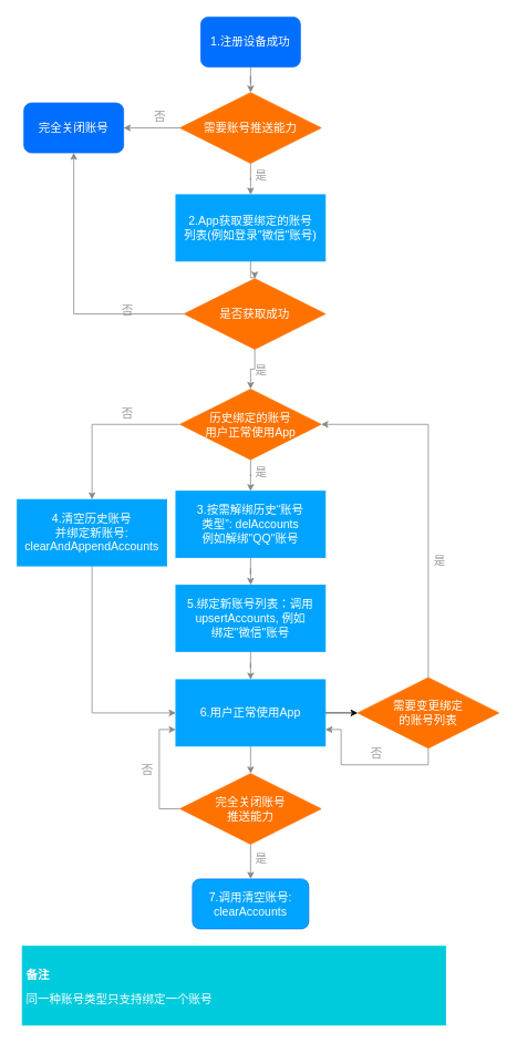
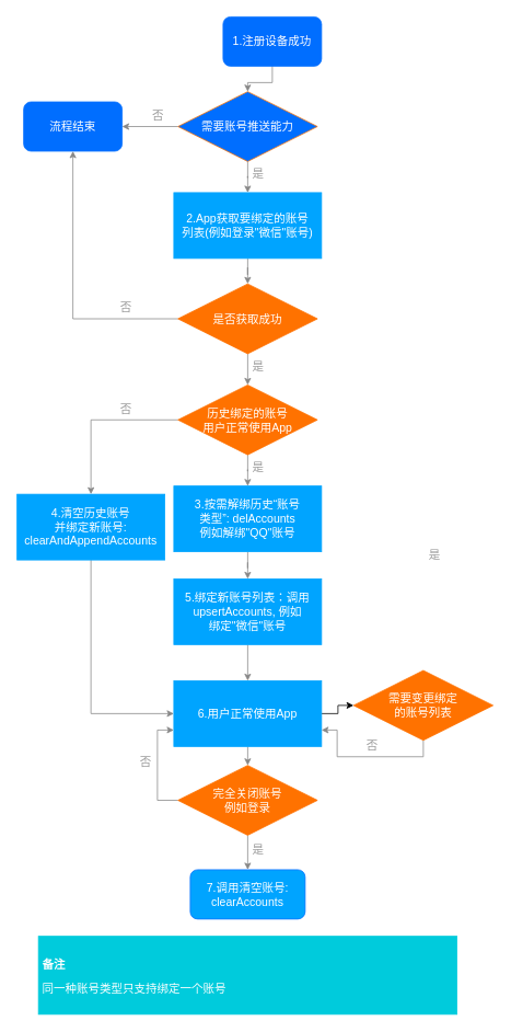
- <mxCell id="3" value="&lt;font face=&quot;helvetica&quot; style=&quot;font-size: 14px;&quot;&gt;1.注册设备成功&lt;/font&gt;" style="rounded=1;whiteSpace=wrap;html=1;fillColor=#006EFF;strokeColor=#006EFF;fontColor=#FFFFFF;fontSize=14;" parent="1" vertex="1"><mxGeometry x="241" y="20" width="120" height="60" as="geometry" /></mxCell>
+ <mxCell id="3" value="&lt;font face=&quot;helvetica&quot; style=&quot;font-size: 14px;&quot;&gt;1.注册设备成功&lt;/font&gt;" style="rounded=1;whiteSpace=wrap;html=1;fillColor=#006EFF;strokeColor=#006EFF;fontColor=#FFFFFF;fontSize=14;" parent="1" vertex="1"><mxGeometry x="271" y="20" width="120" height="60" as="geometry" /></mxCell>
- <mxCell id="8" value="&lt;font face=&quot;helvetica&quot; style=&quot;font-size: 14px;&quot;&gt;完全关闭账号&lt;br style=&quot;font-size: 14px;&quot;&gt;&lt;/font&gt;" style="rounded=1;whiteSpace=wrap;html=1;fillColor=#006EFF;strokeColor=#006EFF;fontColor=#FFFFFF;fontSize=14;" parent="1" vertex="1"><mxGeometry x="28" y="123.5" width="120" height="60" as="geometry" /></mxCell>
+ <mxCell id="8" value="&lt;font face=&quot;helvetica&quot; style=&quot;font-size: 14px;&quot;&gt;流程结束&lt;br style=&quot;font-size: 14px;&quot;&gt;&lt;/font&gt;" style="rounded=1;whiteSpace=wrap;html=1;fillColor=#006EFF;strokeColor=#006EFF;fontColor=#FFFFFF;fontSize=14;" parent="1" vertex="1"><mxGeometry x="28" y="123.5" width="120" height="60" as="geometry" /></mxCell>
- <mxCell id="7" value="需要账号推送能力" style="rhombus;whiteSpace=wrap;html=1;fillColor=#FF7200;strokeColor=#FF7200;fontColor=#FFFFFF;fontSize=14;" parent="1" vertex="1"><mxGeometry x="216" y="111" width="170" height="85" as="geometry" /></mxCell>
+ <mxCell id="7" value="需要账号推送能力" style="rhombus;whiteSpace=wrap;html=1;fillColor=#006eff;strokeColor=#FF7200;fontColor=#FFFFFF;fontSize=14;" parent="1" vertex="1"><mxGeometry x="216" y="111" width="170" height="85" as="geometry" /></mxCell>
- <mxCell id="14" value="是否获取成功" style="rhombus;whiteSpace=wrap;html=1;fillColor=#FF7200;strokeColor=#FF7200;fontColor=#FFFFFF;fontSize=14;" parent="1" vertex="1"><mxGeometry x="221" y="335" width="170" height="85" as="geometry" /></mxCell>
+ <mxCell id="14" value="是否获取成功" style="rhombus;whiteSpace=wrap;html=1;fillColor=#FF7200;strokeColor=#FF7200;fontColor=#FFFFFF;fontSize=14;" parent="1" vertex="1"><mxGeometry x="216" y="345" width="170" height="85" as="geometry" /></mxCell>
- <mxCell id="31" style="edgeStyle=orthogonalEdgeStyle;rounded=0;orthogonalLoop=1;jettySize=auto;html=1;exitX=0.5;exitY=0;exitDx=0;exitDy=0;entryX=1;entryY=0.5;entryDx=0;entryDy=0;fontColor=#FFFFFF;fontSize=14;strokeColor=#878787;" parent="1" source="33" target="18" edge="1"><mxGeometry relative="1" as="geometry" /></mxCell>
- <mxCell id="30" value="&lt;font face=&quot;helvetica&quot; style=&quot;font-size: 14px;&quot;&gt;6.用户正常使用App&lt;br style=&quot;font-size: 14px;&quot;&gt;&lt;/font&gt;" style="rounded=0;whiteSpace=wrap;html=1;fontColor=#FFFFFF;fontSize=14;fillColor=#00A4FF;strokeColor=#00A4FF;" parent="1" vertex="1"><mxGeometry x="211" y="818" width="180" height="80" as="geometry" /></mxCell>
+ <mxCell id="30" value="&lt;font face=&quot;helvetica&quot; style=&quot;font-size: 14px;&quot;&gt;6.用户正常使用App&lt;br style=&quot;font-size: 14px;&quot;&gt;&lt;/font&gt;" style="rounded=0;whiteSpace=wrap;html=1;fontColor=#FFFFFF;fontSize=14;fillColor=#00A4FF;strokeColor=#00A4FF;" parent="1" vertex="1"><mxGeometry x="211" y="828" width="180" height="80" as="geometry" /></mxCell>
- <mxCell id="38" value="完全关闭账号&lt;br&gt;推送能力" style="rhombus;whiteSpace=wrap;html=1;fillColor=#FF7200;strokeColor=#FF7200;fontColor=#FFFFFF;fontSize=14;" parent="1" vertex="1"><mxGeometry x="216" y="931" width="170" height="85" as="geometry" /></mxCell>
+ <mxCell id="38" value="完全关闭账号&lt;br&gt;例如登录" style="rhombus;whiteSpace=wrap;html=1;fillColor=#FF7200;strokeColor=#FF7200;fontColor=#FFFFFF;fontSize=14;" parent="1" vertex="1"><mxGeometry x="216" y="931" width="170" height="85" as="geometry" /></mxCell>
- <mxCell id="42" value="&lt;h1 style=&quot;font-size: 14px&quot;&gt;&lt;br&gt;&lt;/h1&gt;&lt;h1 style=&quot;font-size: 14px&quot;&gt;备注&lt;/h1&gt;&lt;p style=&quot;font-size: 14px&quot;&gt;同一种账号类型只支持绑定一个账号&lt;br style=&quot;font-size: 14px&quot;&gt;&lt;/p&gt;" style="text;html=1;spacing=5;spacingTop=-20;whiteSpace=wrap;overflow=hidden;rounded=0;fillColor=#00CBDC;strokeColor=#00CBDC;fontColor=#FFFFFF;fontSize=14;" parent="1" vertex="1"><mxGeometry x="26" y="1139" width="510" height="95" as="geometry" /></mxCell>
+ <mxCell id="42" value="&lt;h1 style=&quot;font-size: 14px&quot;&gt;&lt;br&gt;&lt;/h1&gt;&lt;h1 style=&quot;font-size: 14px&quot;&gt;备注&lt;/h1&gt;&lt;p style=&quot;font-size: 14px&quot;&gt;同一种账号类型只支持绑定一个账号&lt;br style=&quot;font-size: 14px&quot;&gt;&lt;/p&gt;" style="text;html=1;spacing=5;spacingTop=-20;whiteSpace=wrap;overflow=hidden;rounded=0;fillColor=#00CBDC;strokeColor=#00CBDC;fontColor=#FFFFFF;fontSize=14;" parent="1" vertex="1"><mxGeometry x="46" y="1139" width="510" height="95" as="geometry" /></mxCell>
